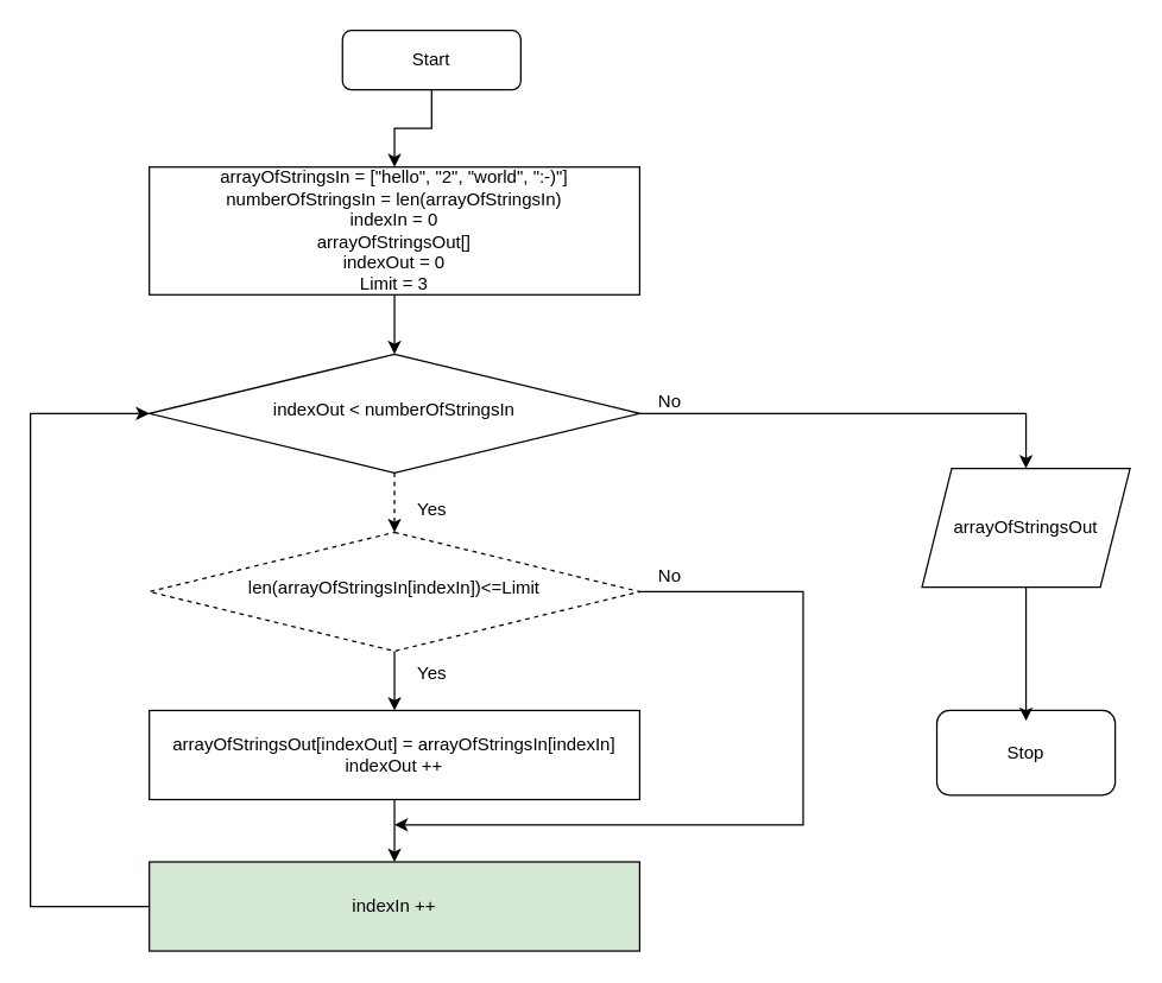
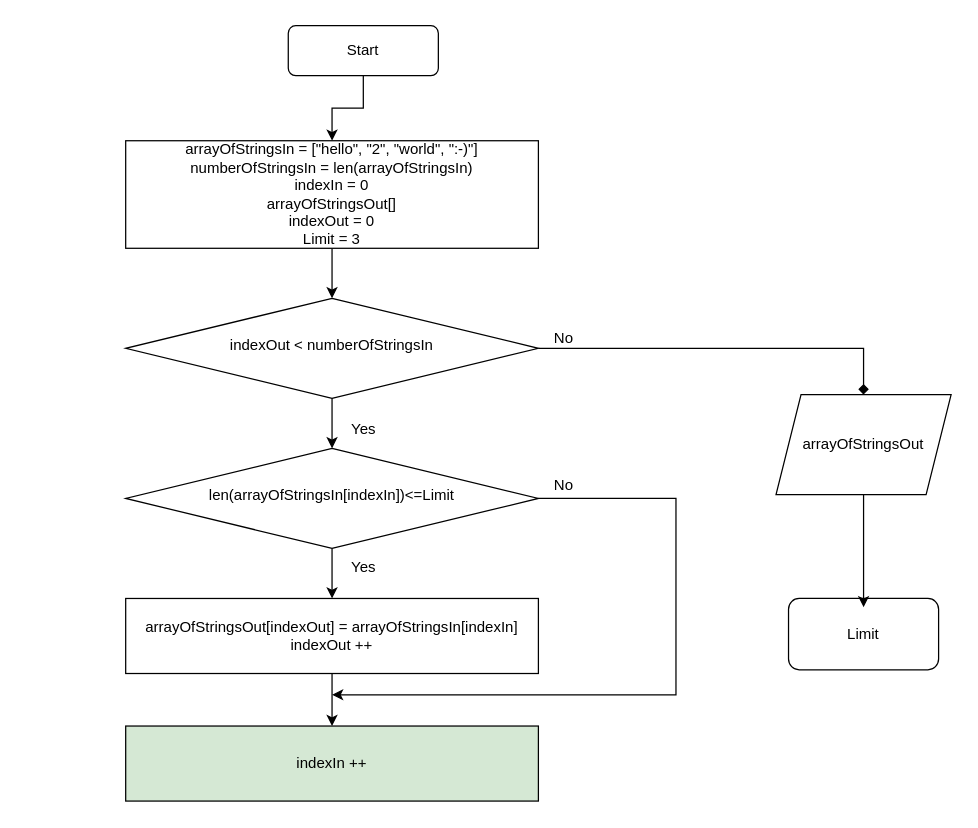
- <mxCell id="5" style="edgeStyle=orthogonalEdgeStyle;rounded=0;orthogonalLoop=1;jettySize=auto;html=1;entryX=0.5;entryY=0;entryDx=0;entryDy=0;" edge="1" parent="1" source="6" target="21"><mxGeometry relative="1" as="geometry" /></mxCell>
+ <mxCell id="5" style="edgeStyle=orthogonalEdgeStyle;rounded=0;orthogonalLoop=1;jettySize=auto;html=1;entryX=0.5;entryY=0;entryDx=0;entryDy=0;endArrow=diamond;" edge="1" parent="1" source="6" target="21"><mxGeometry relative="1" as="geometry" /></mxCell>
- <mxCell id="4" value="" style="edgeStyle=orthogonalEdgeStyle;rounded=0;orthogonalLoop=1;jettySize=auto;html=1;dashed=1;" edge="1" parent="1" source="6" target="13"><mxGeometry relative="1" as="geometry" /></mxCell>
+ <mxCell id="4" value="" style="edgeStyle=orthogonalEdgeStyle;rounded=0;orthogonalLoop=1;jettySize=auto;html=1;" edge="1" parent="1" source="6" target="13"><mxGeometry relative="1" as="geometry" /></mxCell>
- <mxCell id="13" value="len(arrayOfStringsIn[indexIn])&amp;lt;=Limit" style="rhombus;whiteSpace=wrap;html=1;shadow=0;fontFamily=Helvetica;fontSize=12;align=center;strokeWidth=1;spacing=6;spacingTop=-4;dashed=1;" vertex="1" parent="1"><mxGeometry x="100" y="358" width="330" height="80" as="geometry" /></mxCell>
+ <mxCell id="13" value="len(arrayOfStringsIn[indexIn])&amp;lt;=Limit" style="rhombus;whiteSpace=wrap;html=1;shadow=0;fontFamily=Helvetica;fontSize=12;align=center;strokeWidth=1;spacing=6;spacingTop=-4;" vertex="1" parent="1"><mxGeometry x="100" y="358" width="330" height="80" as="geometry" /></mxCell>
- <mxCell id="15" style="edgeStyle=orthogonalEdgeStyle;rounded=0;orthogonalLoop=1;jettySize=auto;html=1;entryX=0;entryY=0.5;entryDx=0;entryDy=0;" edge="1" parent="1" source="16" target="6"><mxGeometry relative="1" as="geometry"><Array as="points"><mxPoint x="20" y="610" /><mxPoint x="20" y="278" /></Array></mxGeometry></mxCell>
- <mxCell id="18" value="Stop" style="rounded=1;whiteSpace=wrap;html=1;fontSize=12;glass=0;strokeWidth=1;shadow=0;" vertex="1" parent="1"><mxGeometry x="630" y="478" width="120" height="57" as="geometry" /></mxCell>
+ <mxCell id="18" value="Limit" style="rounded=1;whiteSpace=wrap;html=1;fontSize=12;glass=0;strokeWidth=1;shadow=0;" vertex="1" parent="1"><mxGeometry x="630" y="478" width="120" height="57" as="geometry" /></mxCell>
